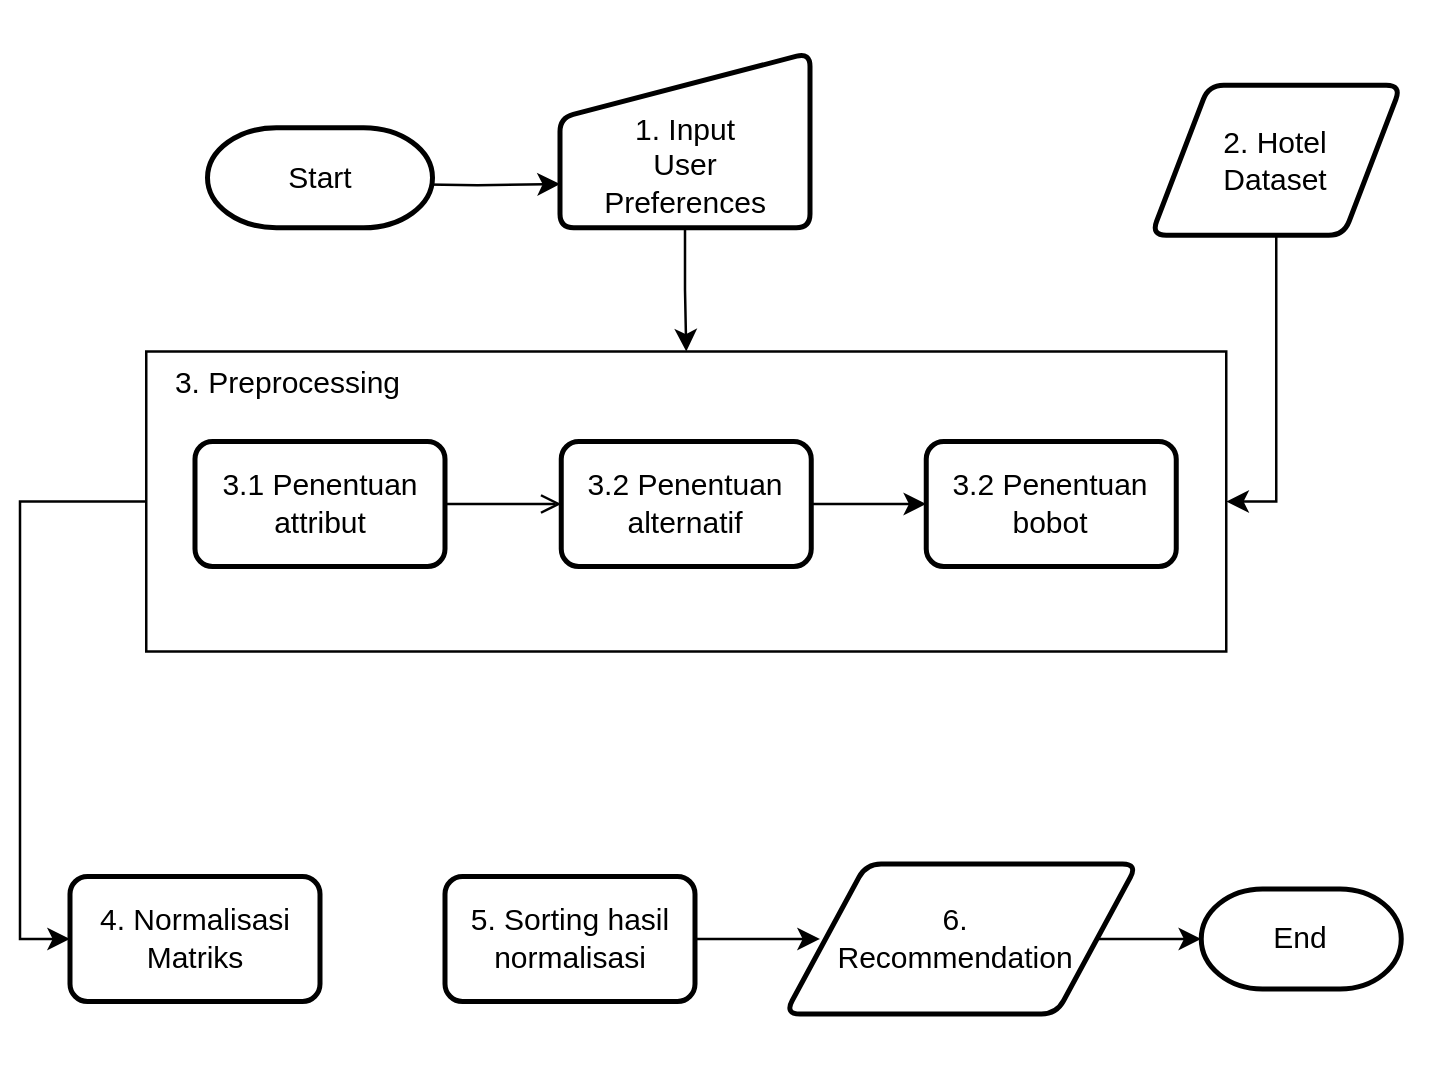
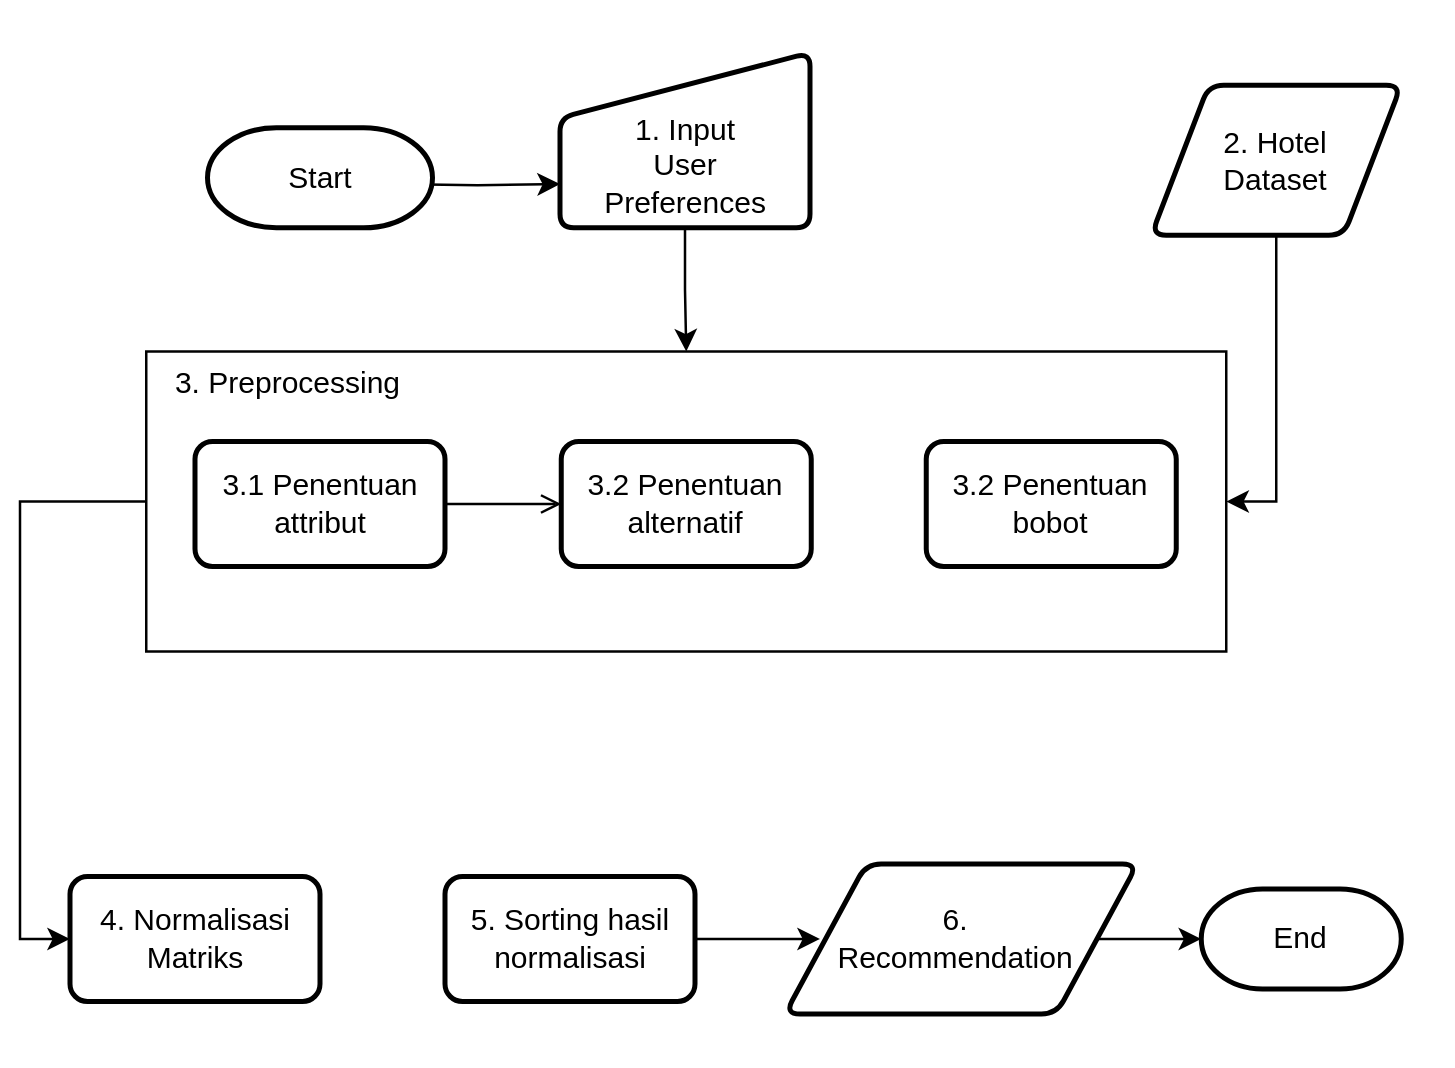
- <mxCell id="29" value="" style="endArrow=classic;html=1;entryX=0;entryY=0.5;entryDx=0;entryDy=0;exitX=1;exitY=0.5;exitDx=0;exitDy=0;" edge="1" parent="1" source="14" target="27"><mxGeometry width="50" height="50" relative="1" as="geometry"><mxPoint x="-7" y="480" as="sourcePoint" /><mxPoint x="43" y="430" as="targetPoint" /></mxGeometry></mxCell>
